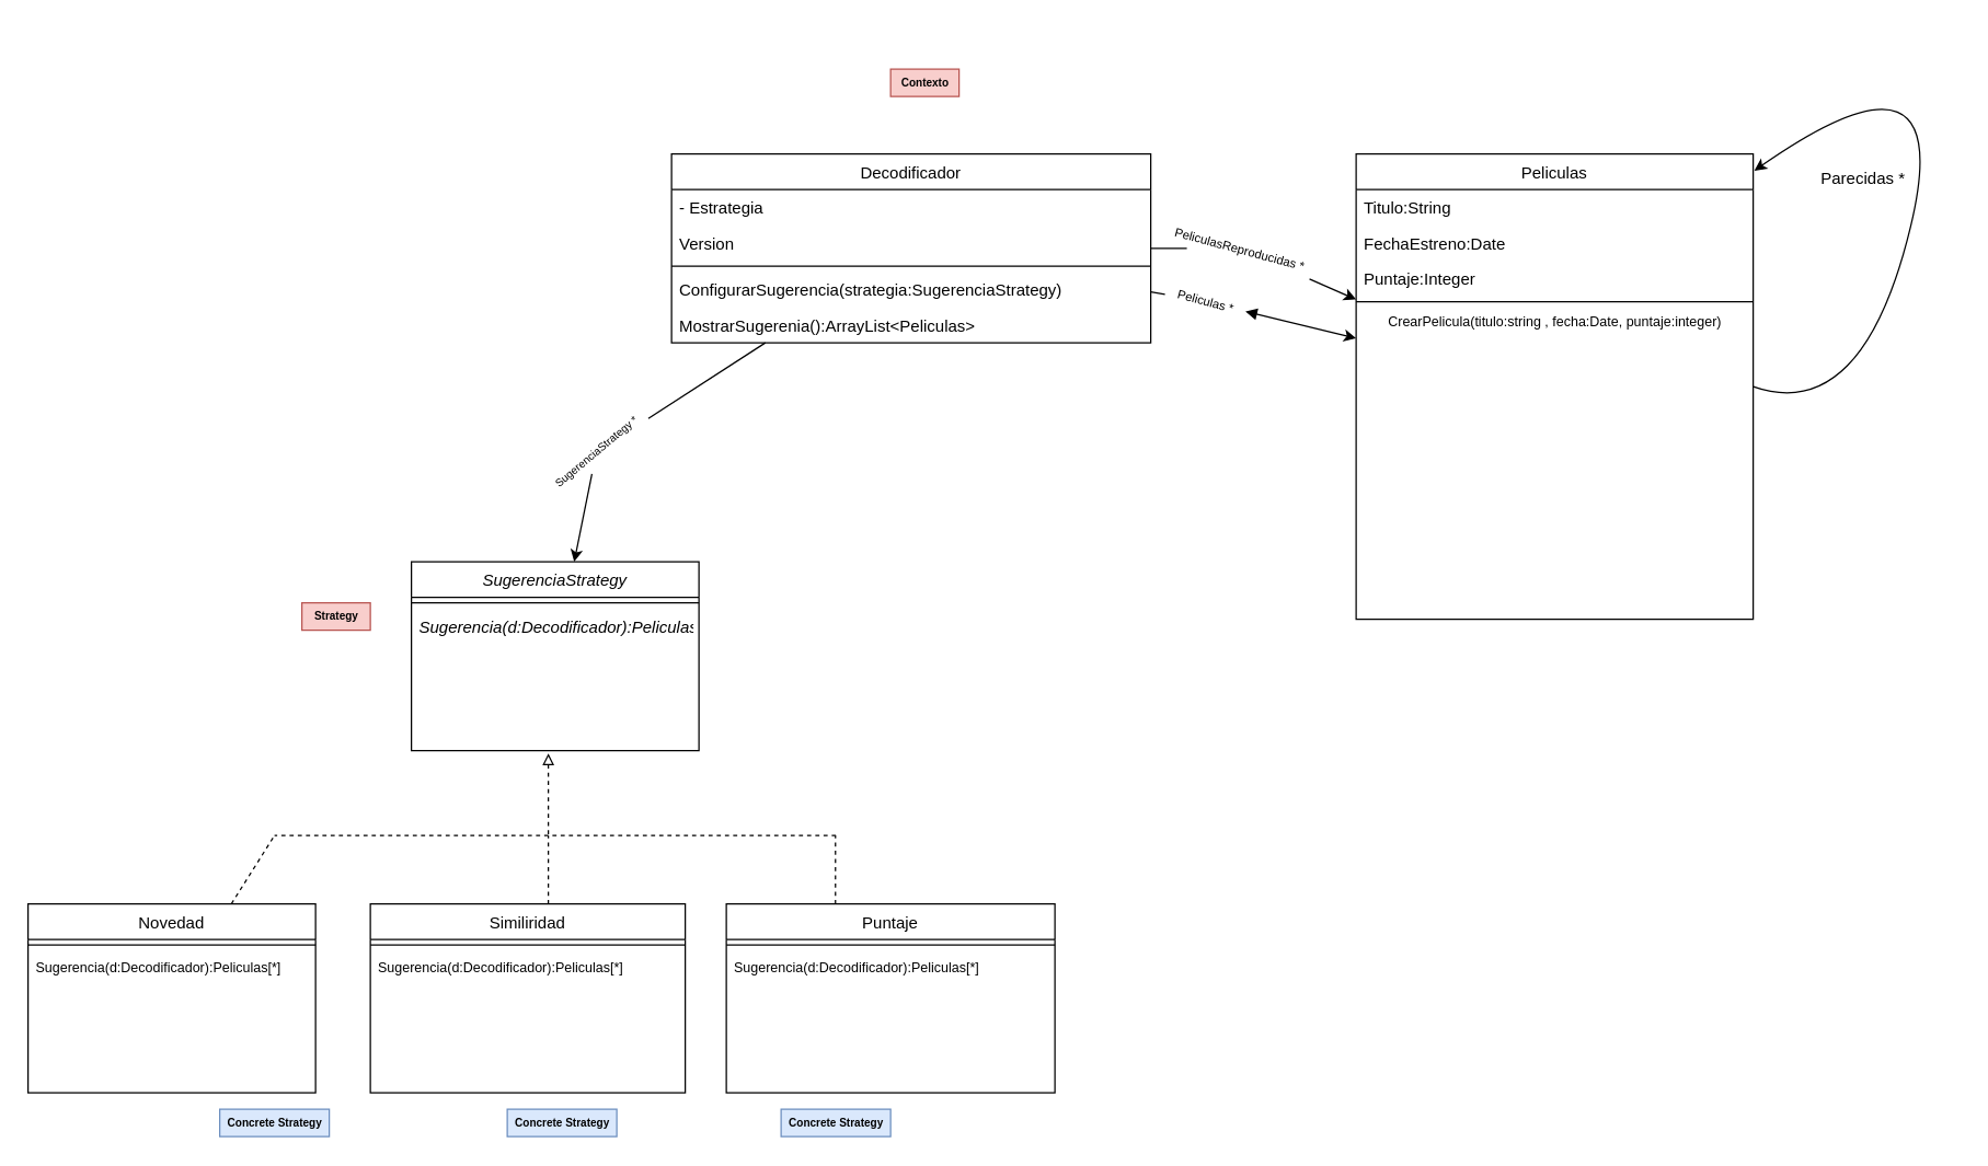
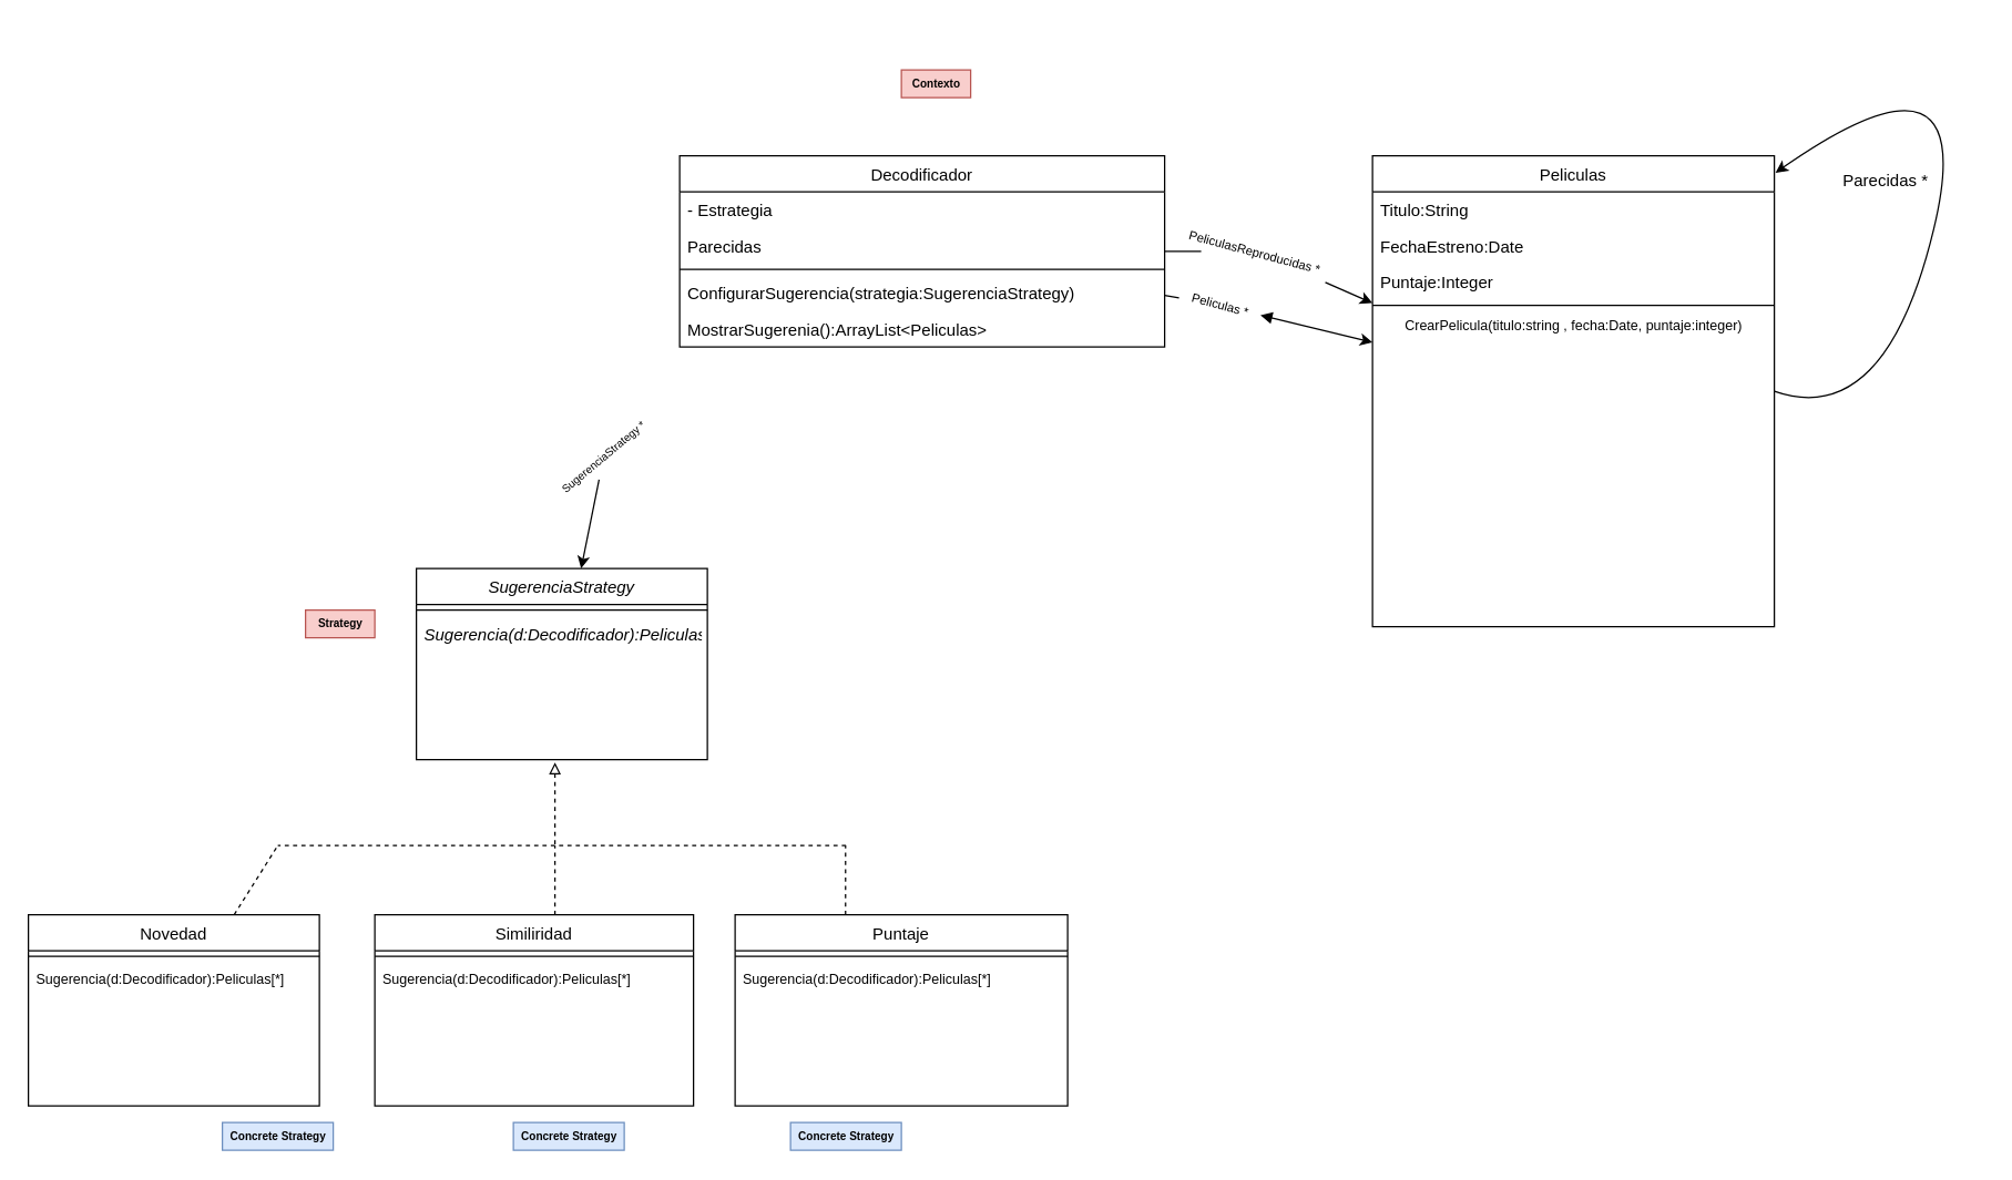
- <mxCell id="4" value="Version" style="text;align=left;verticalAlign=top;spacingLeft=4;spacingRight=4;overflow=hidden;rotatable=0;points=[[0,0.5],[1,0.5]];portConstraint=eastwest;" vertex="1" parent="2"><mxGeometry y="52" width="350" height="26" as="geometry" /></mxCell>
+ <mxCell id="4" value="Parecidas" style="text;align=left;verticalAlign=top;spacingLeft=4;spacingRight=4;overflow=hidden;rotatable=0;points=[[0,0.5],[1,0.5]];portConstraint=eastwest;" vertex="1" parent="2"><mxGeometry y="52" width="350" height="26" as="geometry" /></mxCell>
- <mxCell id="31" value="" style="endArrow=none;html=1;rounded=0;startArrow=none;startFill=1;" edge="1" parent="1" source="41" target="2"><mxGeometry width="50" height="50" relative="1" as="geometry"><mxPoint x="490" y="490" as="sourcePoint" /><mxPoint x="600" y="490" as="targetPoint" /></mxGeometry></mxCell>
